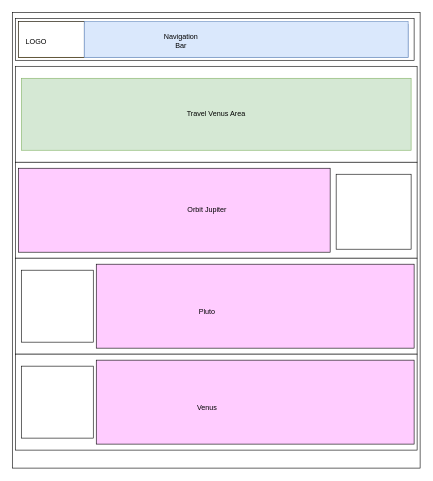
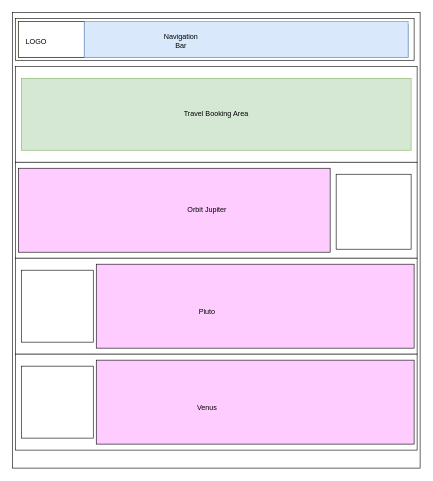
- <mxCell id="12" value="Travel Venus Area" style="text;html=1;strokeColor=none;fillColor=none;align=center;verticalAlign=middle;whiteSpace=wrap;rounded=0;" vertex="1" parent="1"><mxGeometry x="65" y="180" width="590" height="20" as="geometry" /></mxCell>
+ <mxCell id="12" value="Travel Booking Area" style="text;html=1;strokeColor=none;fillColor=none;align=center;verticalAlign=middle;whiteSpace=wrap;rounded=0;" vertex="1" parent="1"><mxGeometry x="65" y="180" width="590" height="20" as="geometry" /></mxCell>
